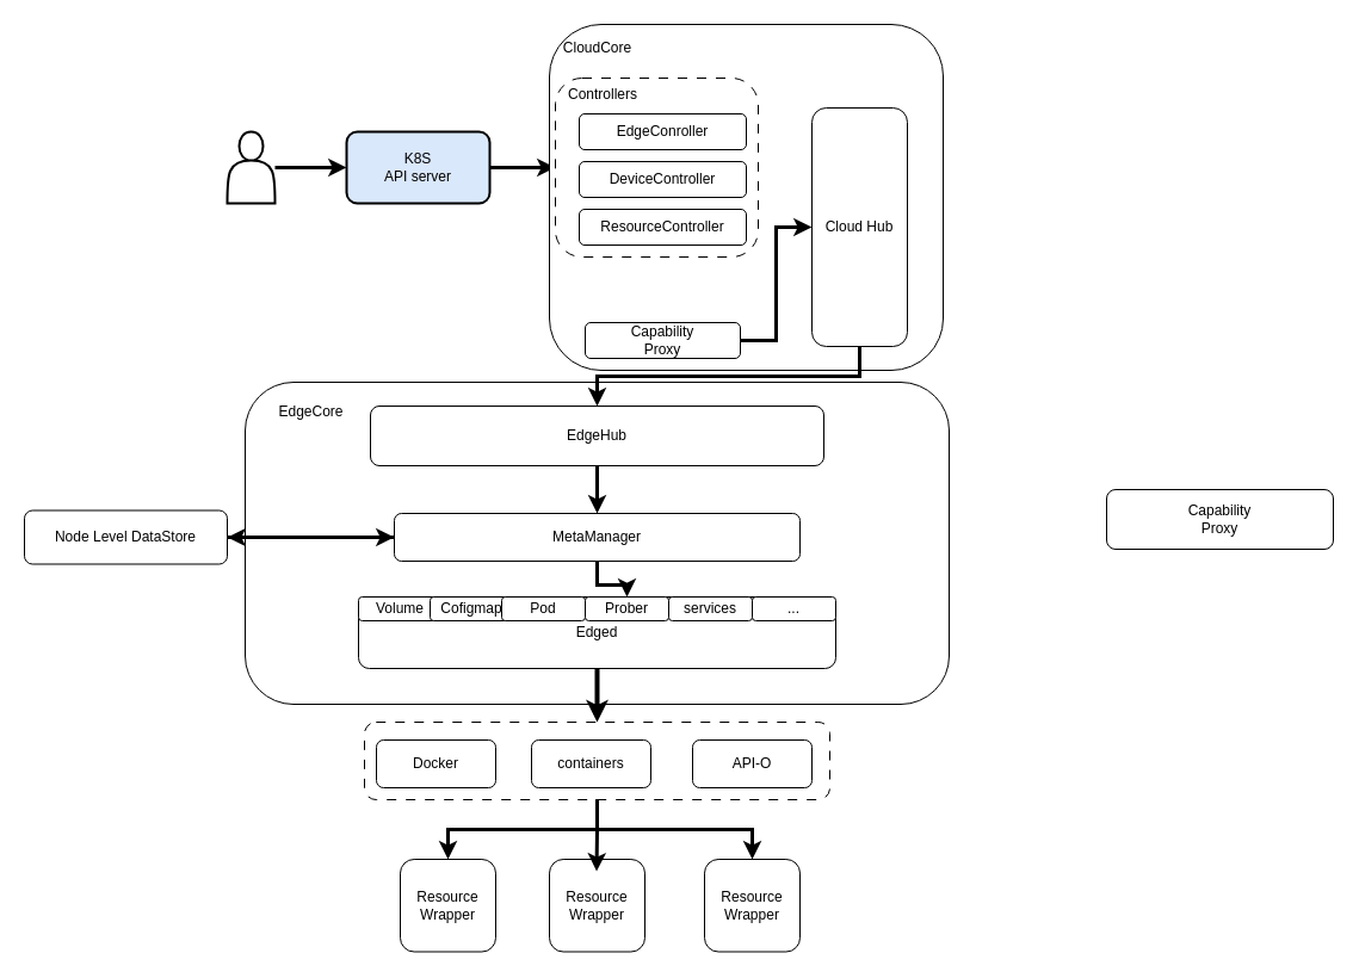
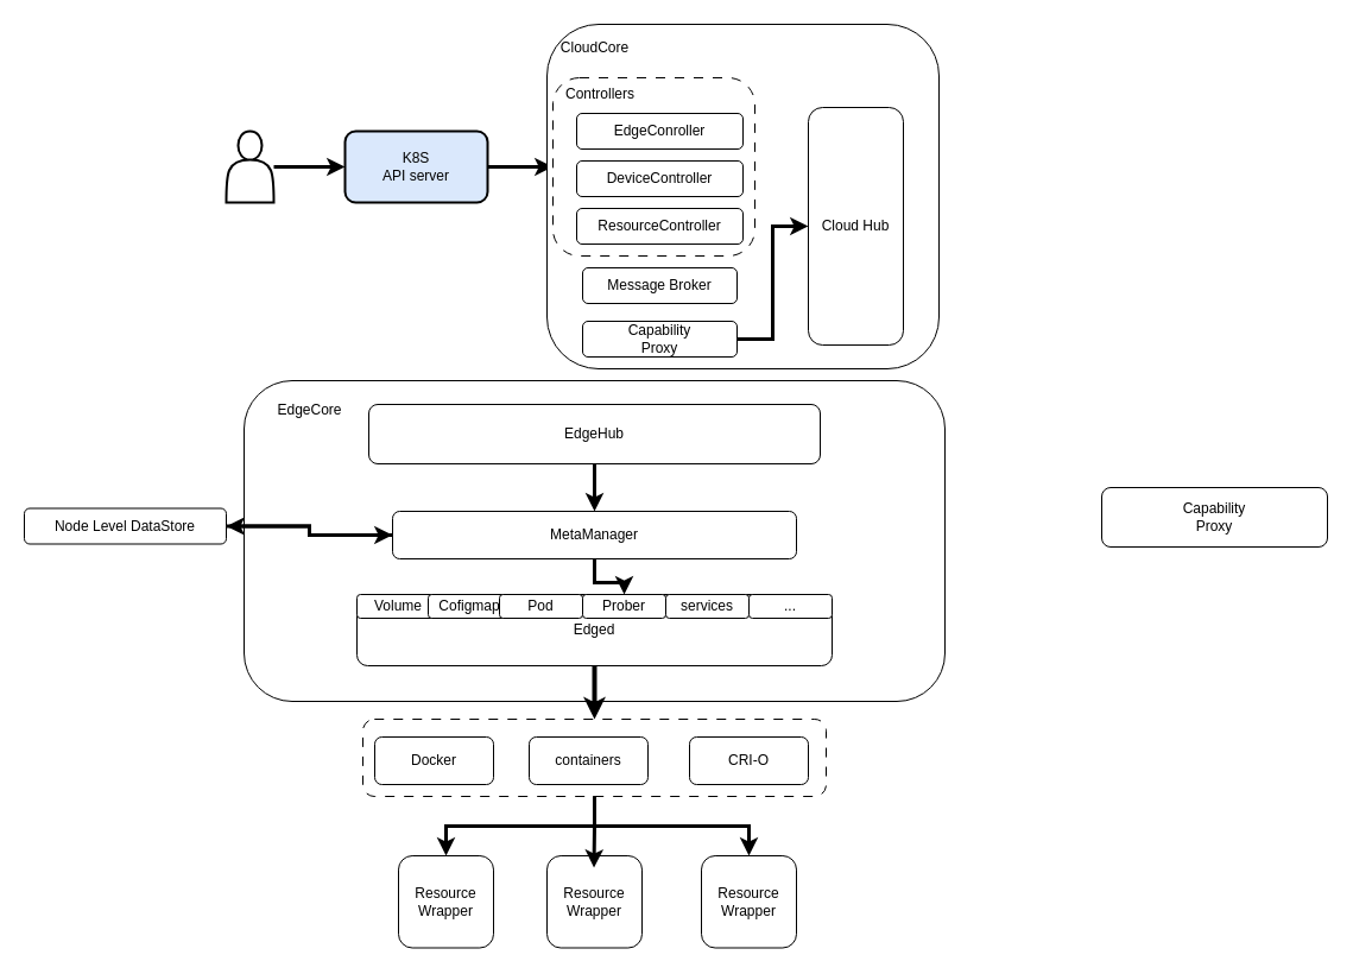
+ <mxCell id="38" value="Message Broker" style="rounded=1;whiteSpace=wrap;html=1;" parent="1" vertex="1"><mxGeometry x="490" y="225" width="130" height="30" as="geometry" /></mxCell>
- <mxCell id="30" style="edgeStyle=orthogonalEdgeStyle;rounded=0;orthogonalLoop=1;jettySize=auto;html=1;strokeWidth=3;" edge="1" parent="1" source="31" target="13"><mxGeometry relative="1" as="geometry" /></mxCell>
- <mxCell id="40" value="Node Level DataStore" style="rounded=1;whiteSpace=wrap;html=1;" parent="1" vertex="1"><mxGeometry x="20" y="427.5" width="170" height="45" as="geometry" /></mxCell>
+ <mxCell id="40" value="Node Level DataStore" style="rounded=1;whiteSpace=wrap;html=1;" parent="1" vertex="1"><mxGeometry x="20" y="427.5" width="170" height="30" as="geometry" /></mxCell>
- <mxCell id="26" value="API-O" style="rounded=1;whiteSpace=wrap;html=1;" parent="1" vertex="1"><mxGeometry x="580" y="620" width="100" height="40" as="geometry" /></mxCell>
+ <mxCell id="26" value="CRI-O" style="rounded=1;whiteSpace=wrap;html=1;" parent="1" vertex="1"><mxGeometry x="580" y="620" width="100" height="40" as="geometry" /></mxCell>
